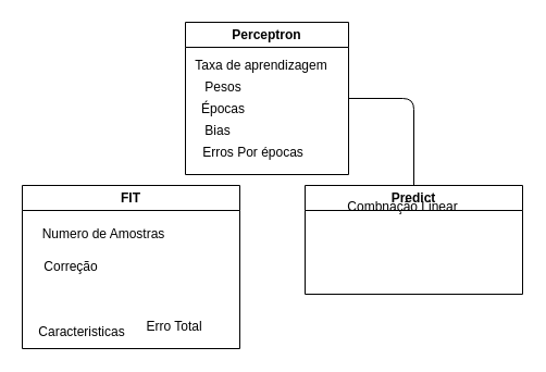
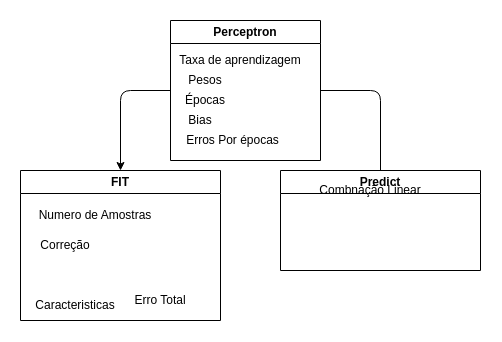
+ <mxCell id="2" style="edgeStyle=none;html=1;entryX=0.5;entryY=0;entryDx=0;entryDy=0;exitX=0;exitY=0.5;exitDx=0;exitDy=0;" edge="1" parent="1" source="4" target="12"><mxGeometry relative="1" as="geometry"><mxPoint x="180" y="70" as="sourcePoint" /><mxPoint x="120" y="180" as="targetPoint" /><Array as="points"><mxPoint x="120" y="90" /></Array></mxGeometry></mxCell>
